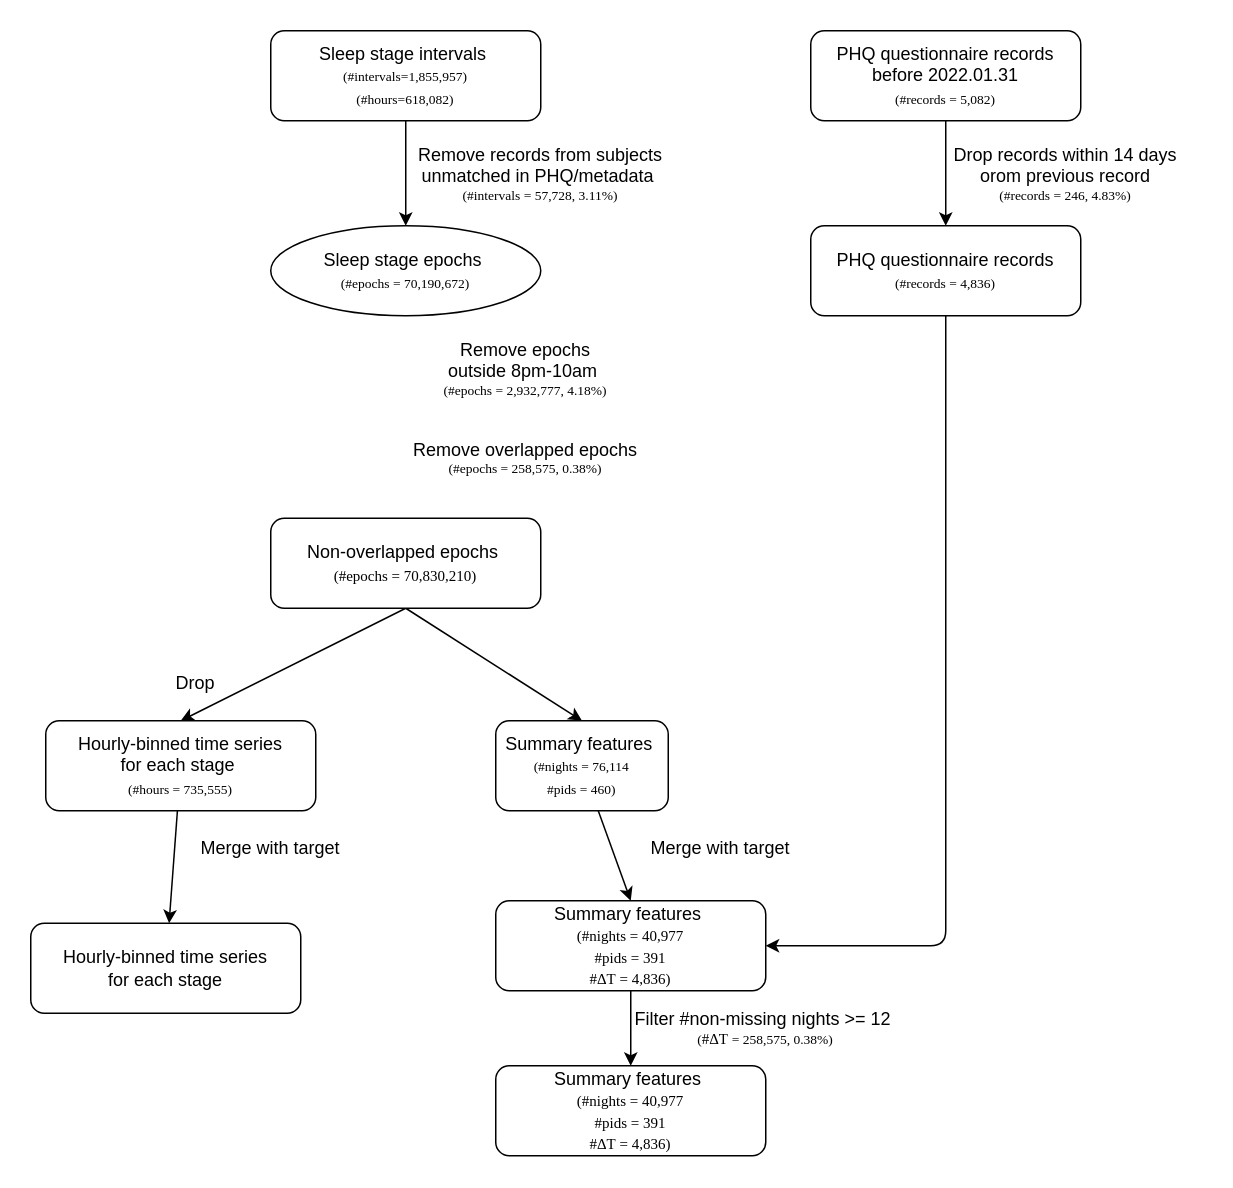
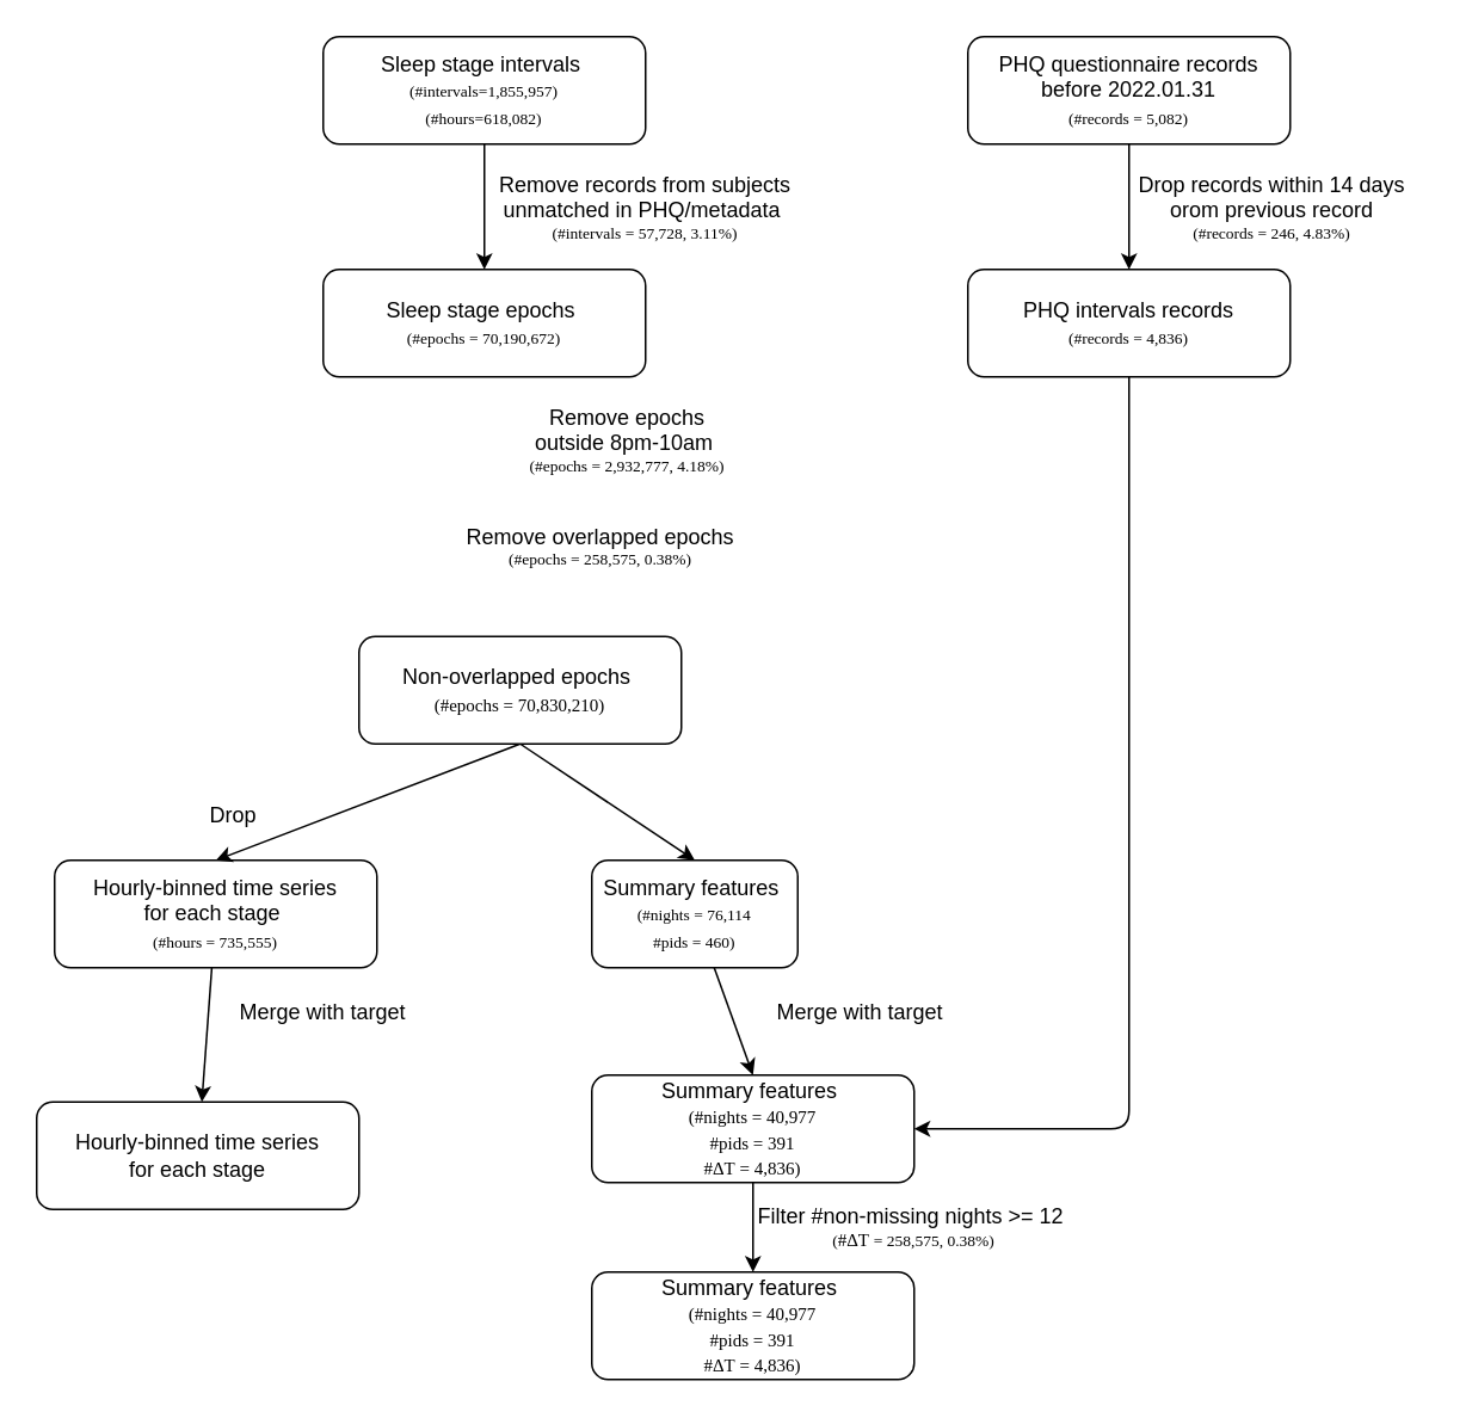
- <mxCell id="4" value="Sleep stage epochs&amp;nbsp;&lt;br&gt;&lt;font style=&quot;font-size: 9px&quot; face=&quot;Lucida Console&quot;&gt;(#epochs = 70,190,672)&lt;/font&gt;" style="ellipse;whiteSpace=wrap;html=1;" parent="1" vertex="1"><mxGeometry x="180" y="150" width="180" height="60" as="geometry" /></mxCell>
+ <mxCell id="4" value="Sleep stage epochs&amp;nbsp;&lt;br&gt;&lt;font style=&quot;font-size: 9px&quot; face=&quot;Lucida Console&quot;&gt;(#epochs = 70,190,672)&lt;/font&gt;" style="rounded=1;whiteSpace=wrap;html=1;" parent="1" vertex="1"><mxGeometry x="180" y="150" width="180" height="60" as="geometry" /></mxCell>
- <mxCell id="19" value="PHQ questionnaire records&lt;br&gt;&lt;font style=&quot;font-size: 9px&quot; face=&quot;Lucida Console&quot;&gt;(#records = 4,836)&lt;/font&gt;" style="rounded=1;whiteSpace=wrap;html=1;" parent="1" vertex="1"><mxGeometry x="540" y="150" width="180" height="60" as="geometry" /></mxCell>
+ <mxCell id="19" value="PHQ intervals records&lt;br&gt;&lt;font style=&quot;font-size: 9px&quot; face=&quot;Lucida Console&quot;&gt;(#records = 4,836)&lt;/font&gt;" style="rounded=1;whiteSpace=wrap;html=1;" parent="1" vertex="1"><mxGeometry x="540" y="150" width="180" height="60" as="geometry" /></mxCell>
- <mxCell id="6" value="&lt;span style=&quot;font-family: &amp;#34;helvetica&amp;#34; ; font-size: 12px&quot;&gt;Remove overlapped epochs&lt;/span&gt;&lt;br style=&quot;font-family: &amp;#34;helvetica&amp;#34; ; font-size: 12px&quot;&gt;&lt;font face=&quot;Lucida Console&quot;&gt;(#epochs = 258,575, 0.38%)&lt;/font&gt;" style="text;html=1;strokeColor=none;fillColor=none;align=center;verticalAlign=middle;whiteSpace=wrap;rounded=0;fontFamily=Lucida Console;fontSize=9;" parent="1" vertex="1"><mxGeometry x="260" y="290" width="180" height="30" as="geometry" /></mxCell>
+ <mxCell id="6" value="&lt;span style=&quot;font-family: &amp;#34;helvetica&amp;#34; ; font-size: 12px&quot;&gt;Remove overlapped epochs&lt;/span&gt;&lt;br style=&quot;font-family: &amp;#34;helvetica&amp;#34; ; font-size: 12px&quot;&gt;&lt;font face=&quot;Lucida Console&quot;&gt;(#epochs = 258,575, 0.38%)&lt;/font&gt;" style="text;html=1;strokeColor=none;fillColor=none;align=center;verticalAlign=middle;whiteSpace=wrap;rounded=0;fontFamily=Lucida Console;fontSize=9;" parent="1" vertex="1"><mxGeometry x="245" y="290" width="180" height="30" as="geometry" /></mxCell>
- <mxCell id="15" value="Non-overlapped epochs&amp;nbsp;&lt;br&gt;&lt;font face=&quot;Lucida Console&quot;&gt;&lt;font size=&quot;1&quot;&gt;(#epochs = 70,830,210&lt;/font&gt;&lt;font size=&quot;1&quot;&gt;)&lt;/font&gt;&lt;/font&gt;" style="rounded=1;whiteSpace=wrap;html=1;" parent="1" vertex="1"><mxGeometry x="180" y="345" width="180" height="60" as="geometry" /></mxCell>
+ <mxCell id="15" value="Non-overlapped epochs&amp;nbsp;&lt;br&gt;&lt;font face=&quot;Lucida Console&quot;&gt;&lt;font size=&quot;1&quot;&gt;(#epochs = 70,830,210&lt;/font&gt;&lt;font size=&quot;1&quot;&gt;)&lt;/font&gt;&lt;/font&gt;" style="rounded=1;whiteSpace=wrap;html=1;" parent="1" vertex="1"><mxGeometry x="200" y="355" width="180" height="60" as="geometry" /></mxCell>
